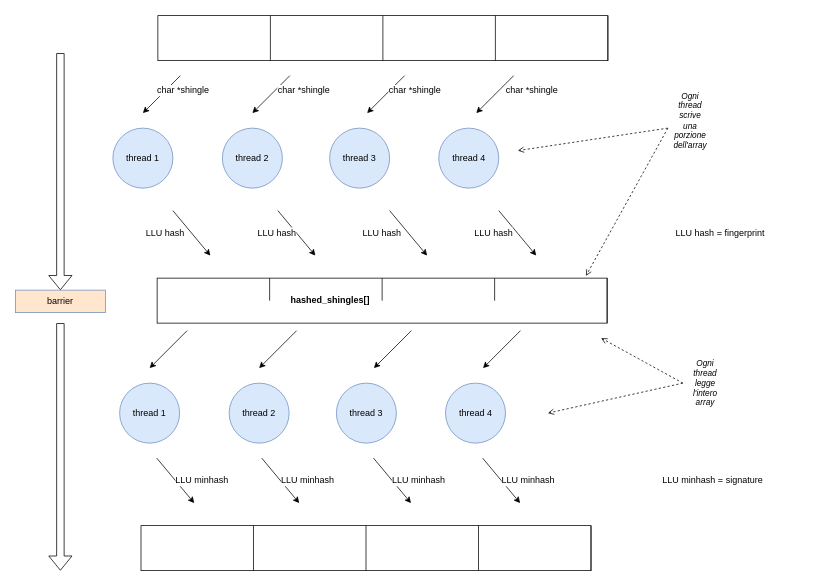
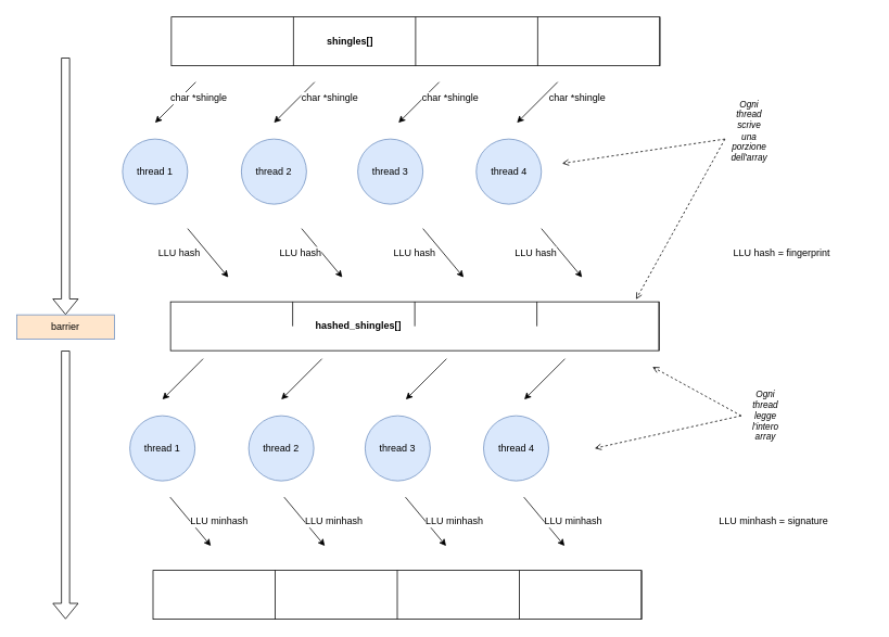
+ <mxCell id="24" value="&amp;nbsp;shingles[]" style="text;html=1;strokeColor=none;fillColor=none;align=center;verticalAlign=middle;whiteSpace=wrap;rounded=0;fontStyle=1" vertex="1" parent="1"><mxGeometry x="408" y="40" width="40" height="20" as="geometry" /></mxCell>
